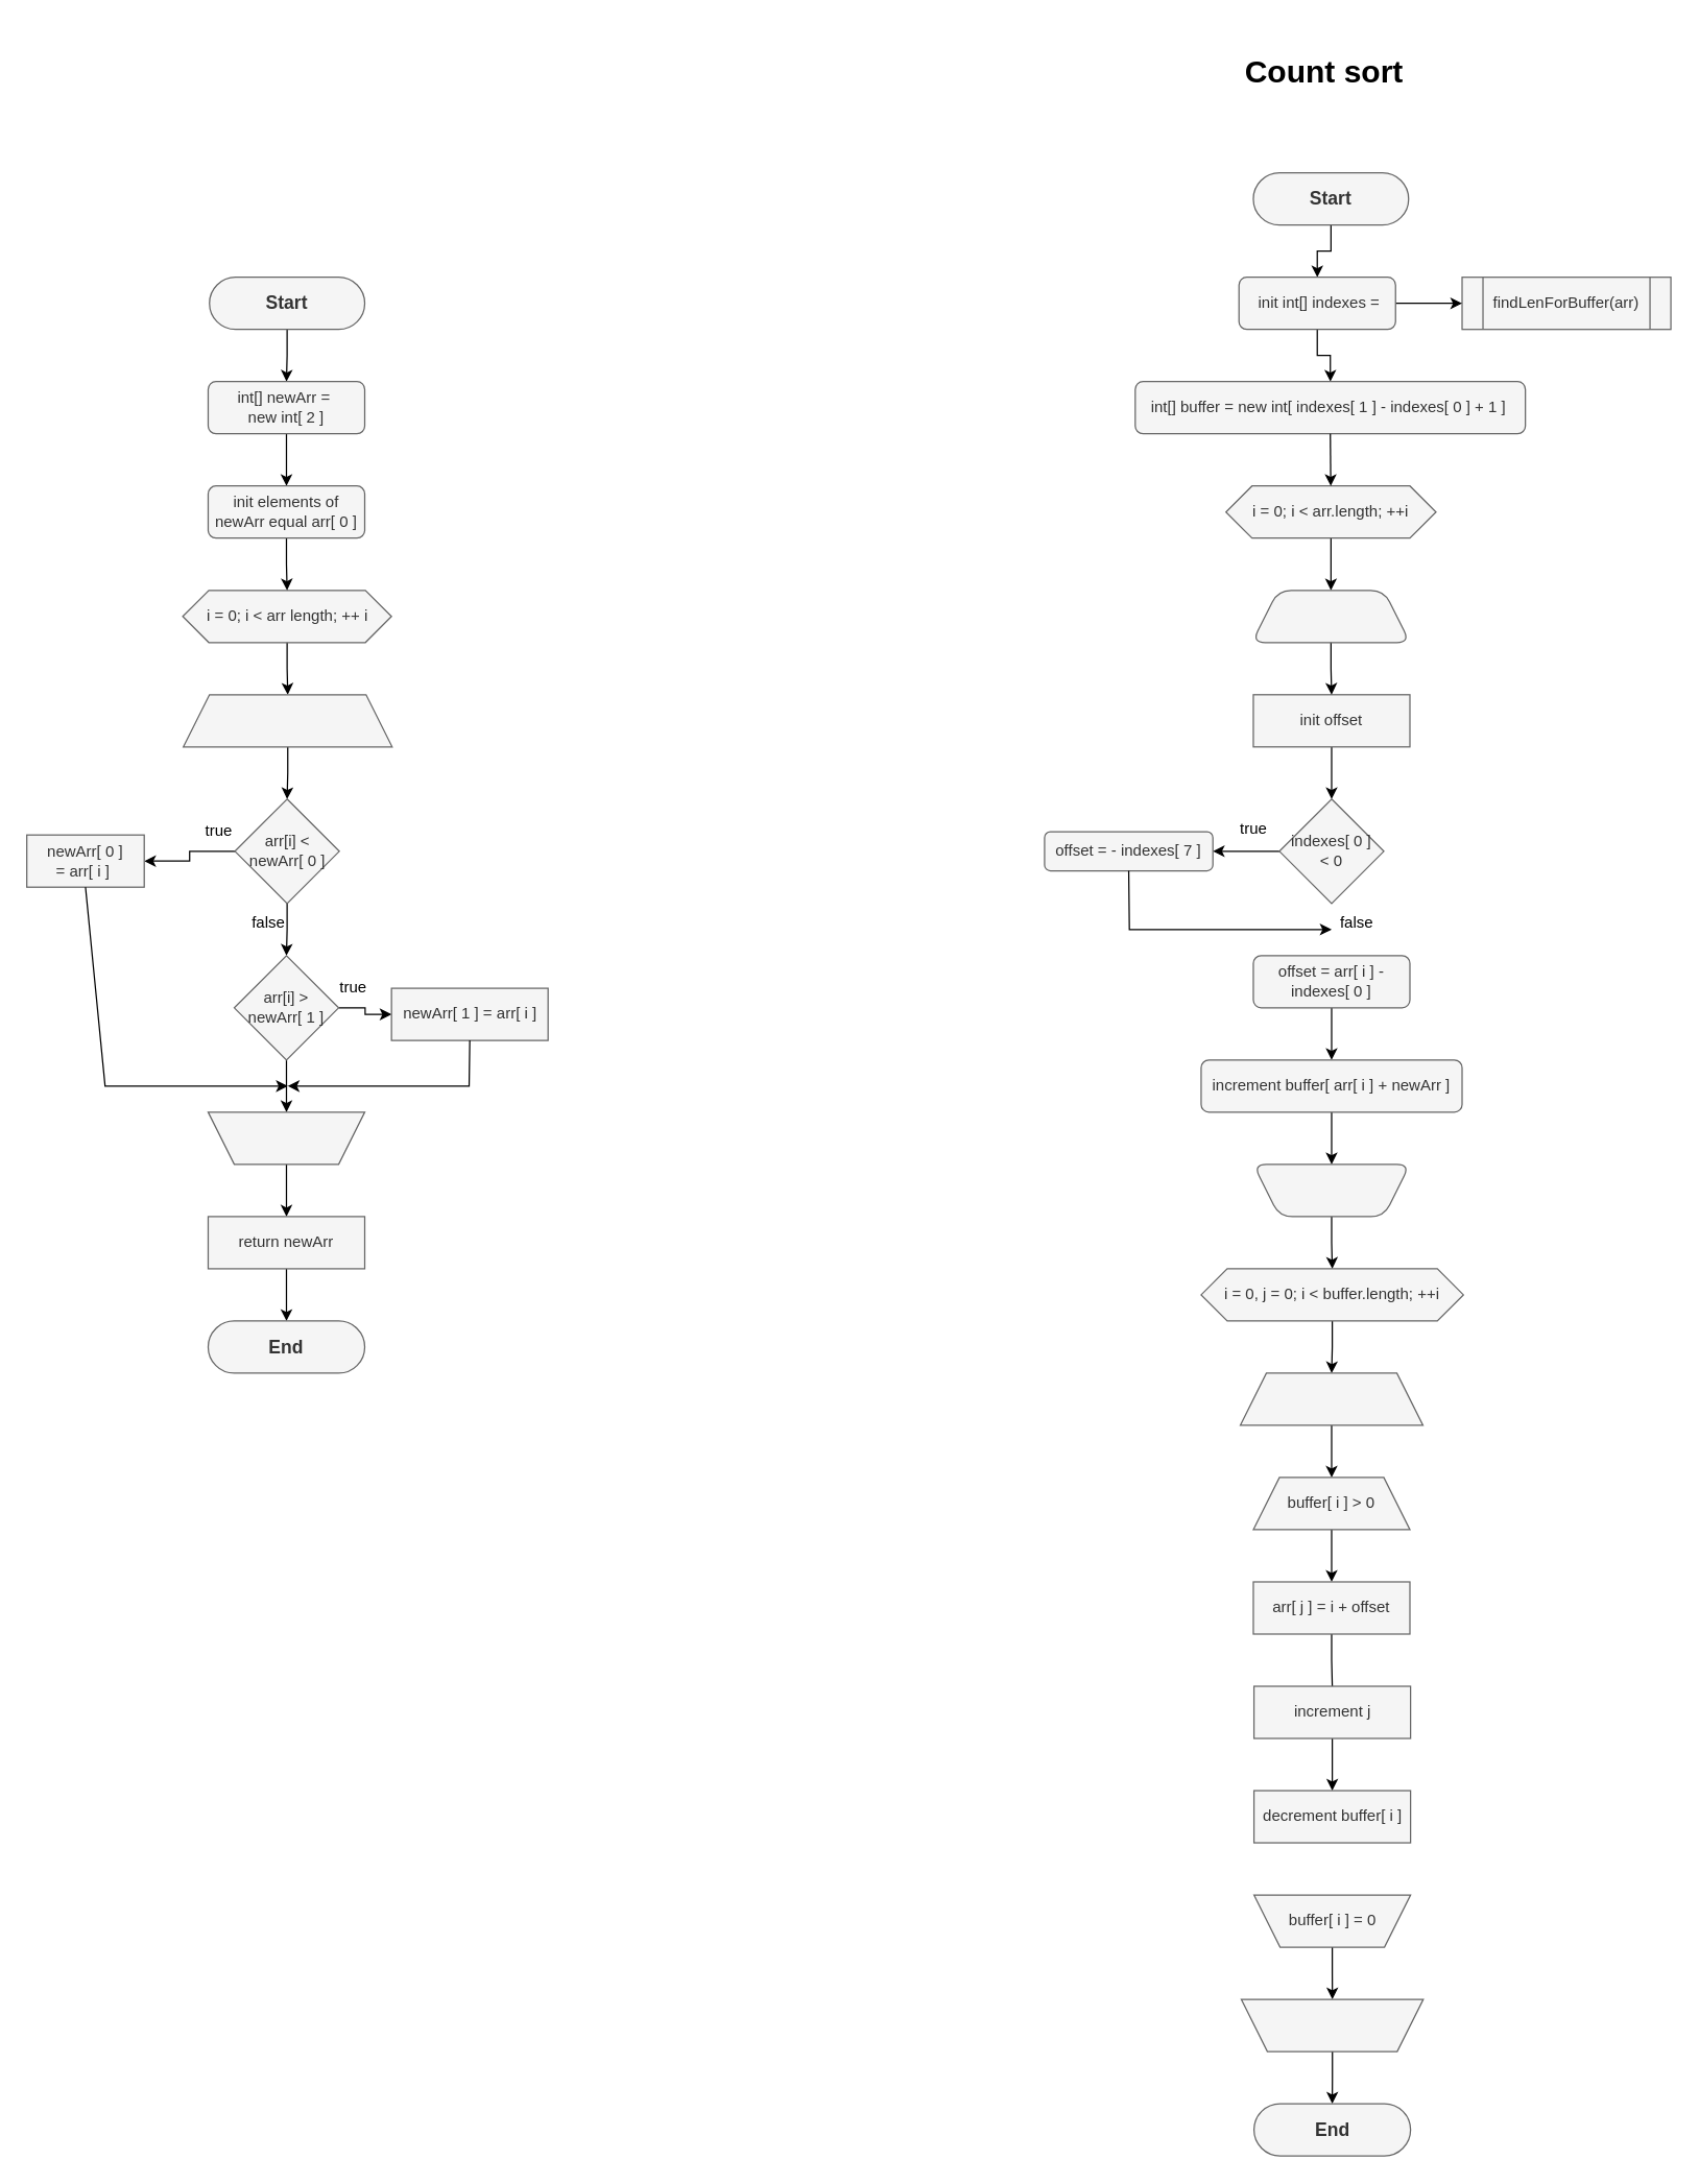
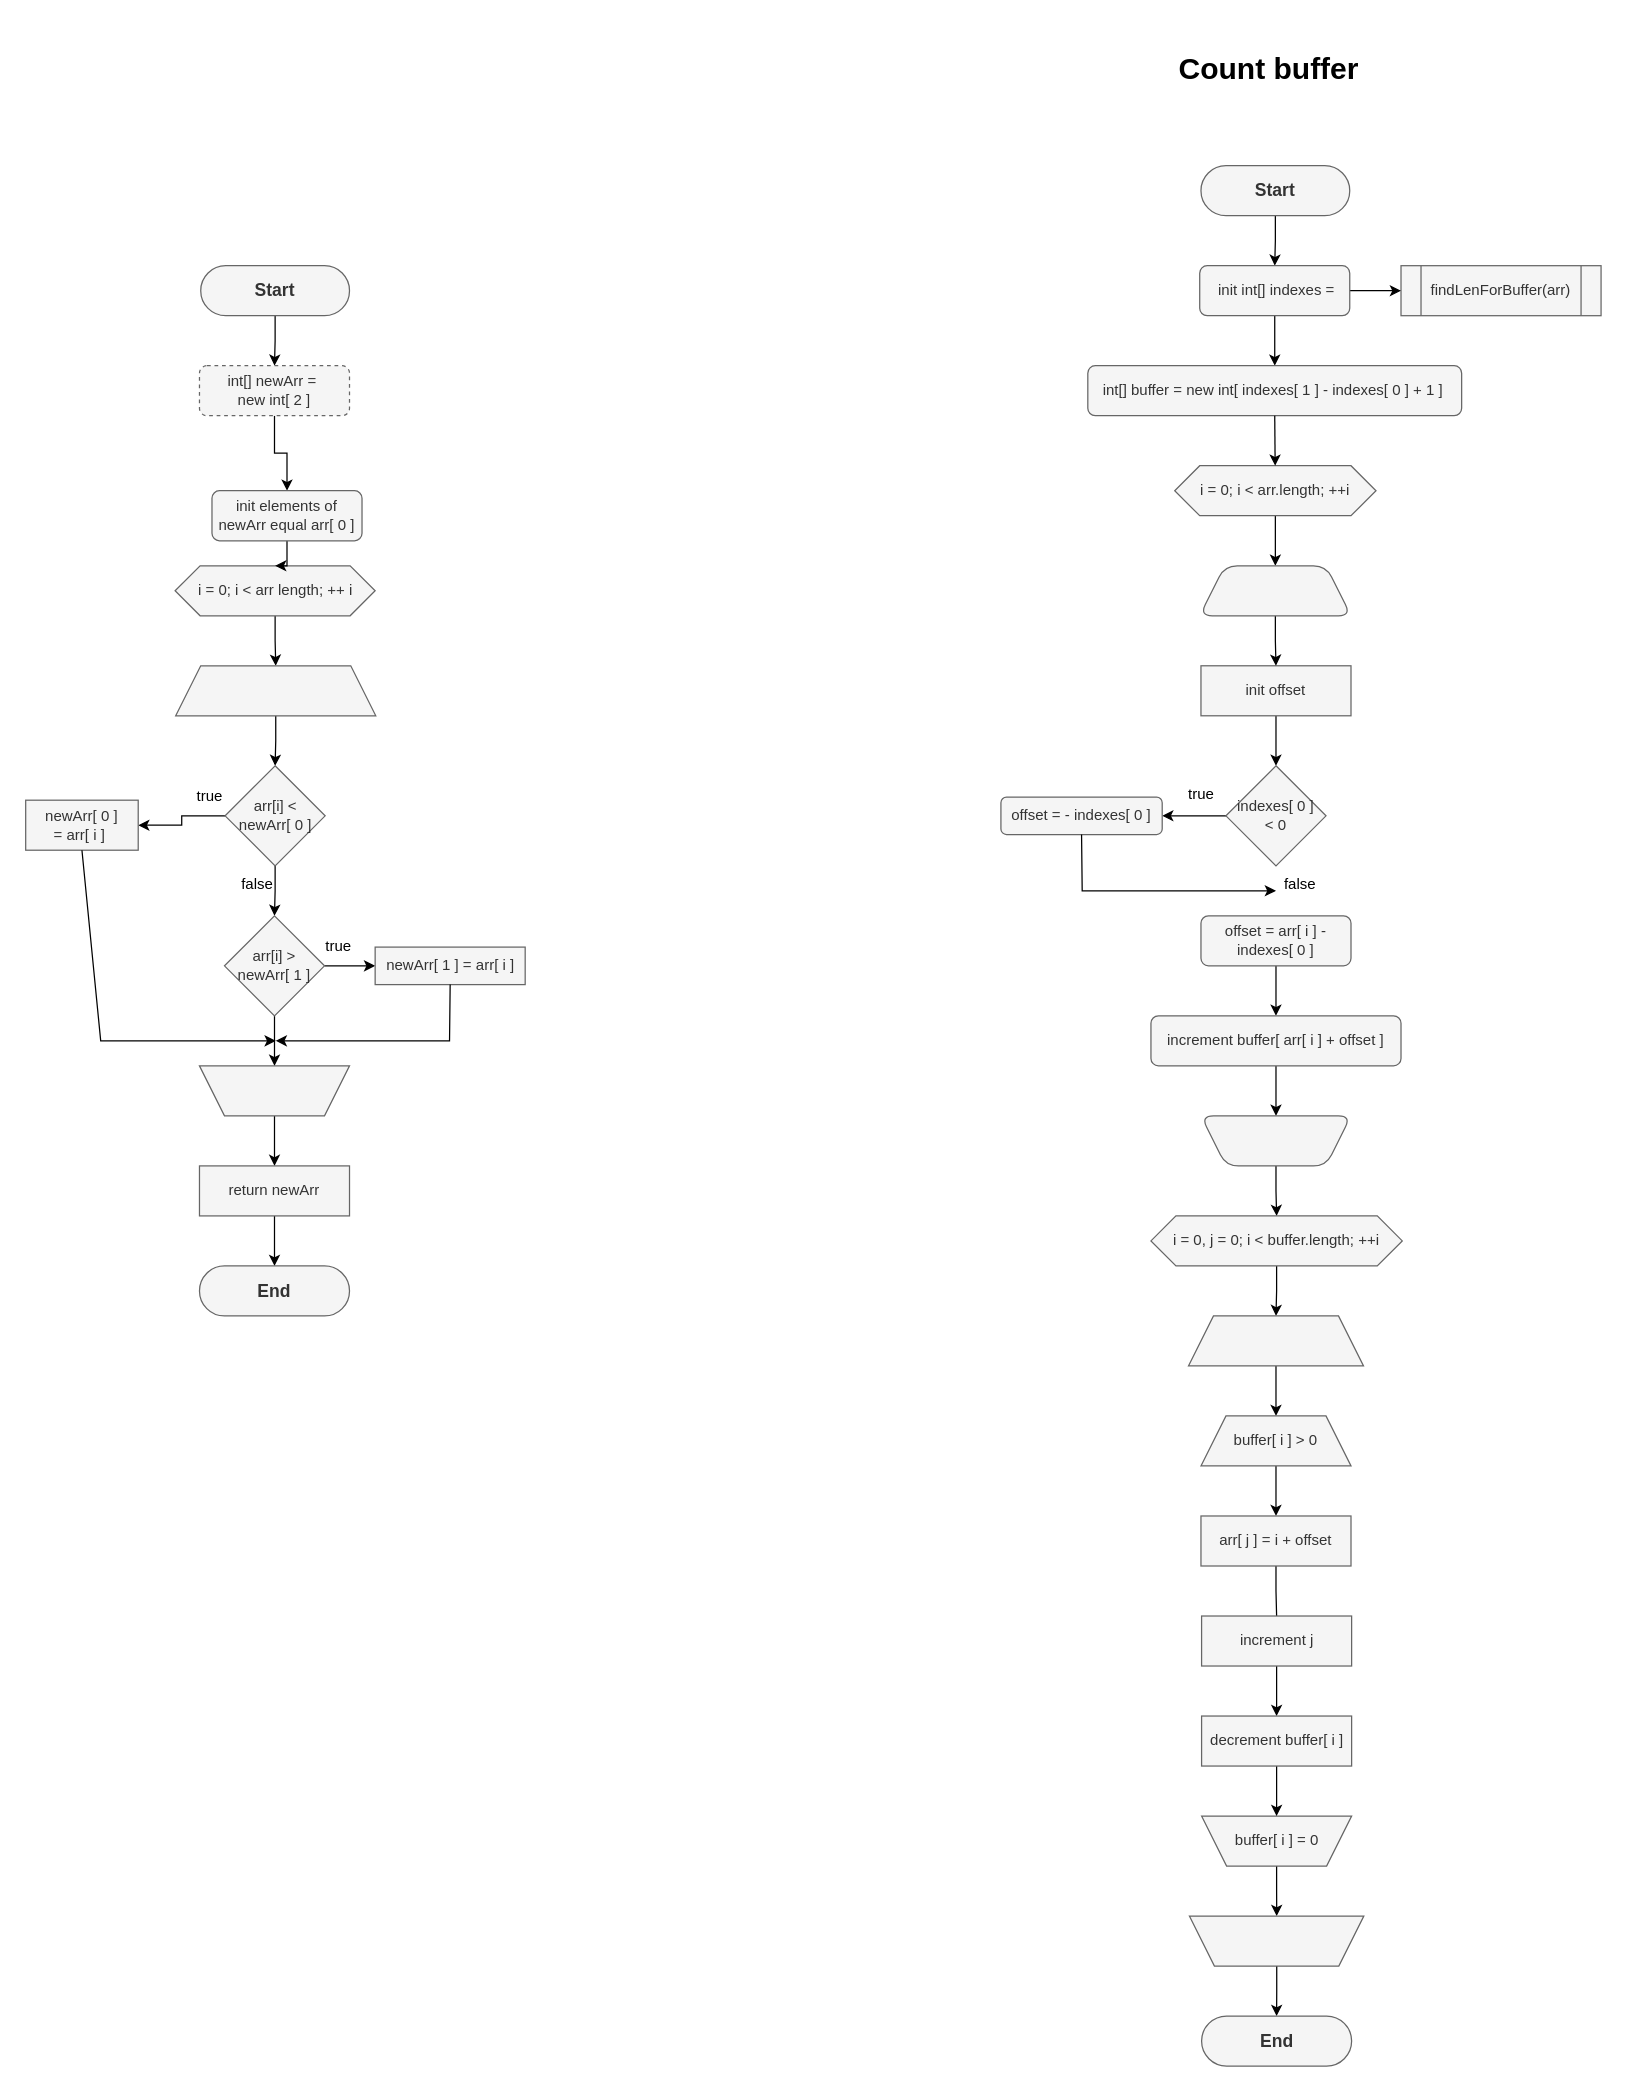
- <mxCell id="2" value="&lt;h1&gt;Count sort&lt;/h1&gt;" style="text;html=1;align=center;verticalAlign=middle;resizable=0;points=[];autosize=1;strokeColor=none;fillColor=none;" vertex="1" parent="1"><mxGeometry x="944" y="20" width="140" height="70" as="geometry" /></mxCell>
+ <mxCell id="2" value="&lt;h1&gt;Count buffer&lt;/h1&gt;" style="text;html=1;align=center;verticalAlign=middle;resizable=0;points=[];autosize=1;strokeColor=none;fillColor=none;" vertex="1" parent="1"><mxGeometry x="944" y="20" width="140" height="70" as="geometry" /></mxCell>
- <mxCell id="36" value="&amp;nbsp;init int[] indexes =" style="rounded=1;whiteSpace=wrap;html=1;fillColor=#f5f5f5;fontColor=#333333;strokeColor=#666666;" vertex="1" parent="1"><mxGeometry x="949" y="212" width="120" height="40" as="geometry" /></mxCell>
+ <mxCell id="36" value="&amp;nbsp;init int[] indexes =" style="rounded=1;whiteSpace=wrap;html=1;fillColor=#f5f5f5;fontColor=#333333;strokeColor=#666666;" vertex="1" parent="1"><mxGeometry x="959" y="212" width="120" height="40" as="geometry" /></mxCell>
- <mxCell id="8" value="int[] newArr =&amp;nbsp;&lt;div&gt;new int[ 2 ]&lt;/div&gt;" style="rounded=1;whiteSpace=wrap;html=1;fillColor=#f5f5f5;fontColor=#333333;strokeColor=#666666;" vertex="1" parent="1"><mxGeometry x="159" y="292" width="120" height="40" as="geometry" /></mxCell>
+ <mxCell id="8" value="int[] newArr =&amp;nbsp;&lt;div&gt;new int[ 2 ]&lt;/div&gt;" style="rounded=1;whiteSpace=wrap;html=1;fillColor=#f5f5f5;fontColor=#333333;strokeColor=#666666;dashed=1;" vertex="1" parent="1"><mxGeometry x="159" y="292" width="120" height="40" as="geometry" /></mxCell>
- <mxCell id="17" value="init elements of newArr equal arr[ 0 ]" style="rounded=1;whiteSpace=wrap;html=1;fillColor=#f5f5f5;fontColor=#333333;strokeColor=#666666;" vertex="1" parent="1"><mxGeometry x="159" y="372" width="120" height="40" as="geometry" /></mxCell>
+ <mxCell id="17" value="init elements of newArr equal arr[ 0 ]" style="rounded=1;whiteSpace=wrap;html=1;fillColor=#f5f5f5;fontColor=#333333;strokeColor=#666666;" vertex="1" parent="1"><mxGeometry x="169" y="392" width="120" height="40" as="geometry" /></mxCell>
- <mxCell id="45" value="offset = - indexes[ 7 ]" style="rounded=1;whiteSpace=wrap;html=1;fillColor=#f5f5f5;strokeColor=#666666;fontColor=#333333;" vertex="1" parent="1"><mxGeometry x="800" y="637" width="129" height="30" as="geometry" /></mxCell>
+ <mxCell id="45" value="offset = - indexes[ 0 ]" style="rounded=1;whiteSpace=wrap;html=1;fillColor=#f5f5f5;strokeColor=#666666;fontColor=#333333;" vertex="1" parent="1"><mxGeometry x="800" y="637" width="129" height="30" as="geometry" /></mxCell>
- <mxCell id="22" value="newArr[ 1 ] = arr[ i ]" style="whiteSpace=wrap;html=1;fillColor=#f5f5f5;strokeColor=#666666;fontColor=#333333;" vertex="1" parent="1"><mxGeometry x="299.5" y="757" width="120" height="40" as="geometry" /></mxCell>
+ <mxCell id="22" value="newArr[ 1 ] = arr[ i ]" style="whiteSpace=wrap;html=1;fillColor=#f5f5f5;strokeColor=#666666;fontColor=#333333;" vertex="1" parent="1"><mxGeometry x="299.5" y="757" width="120" height="30" as="geometry" /></mxCell>
- <mxCell id="50" value="increment buffer[ arr[ i ] + newArr ]" style="rounded=1;whiteSpace=wrap;html=1;fillColor=#f5f5f5;strokeColor=#666666;fontColor=#333333;" vertex="1" parent="1"><mxGeometry x="920" y="812" width="200" height="40" as="geometry" /></mxCell>
+ <mxCell id="50" value="increment buffer[ arr[ i ] + offset ]" style="rounded=1;whiteSpace=wrap;html=1;fillColor=#f5f5f5;strokeColor=#666666;fontColor=#333333;" vertex="1" parent="1"><mxGeometry x="920" y="812" width="200" height="40" as="geometry" /></mxCell>
+ <mxCell id="72" value="" style="edgeStyle=orthogonalEdgeStyle;rounded=0;orthogonalLoop=1;jettySize=auto;html=1;" edge="1" parent="1" source="73" target="68"><mxGeometry relative="1" as="geometry" /></mxCell>
